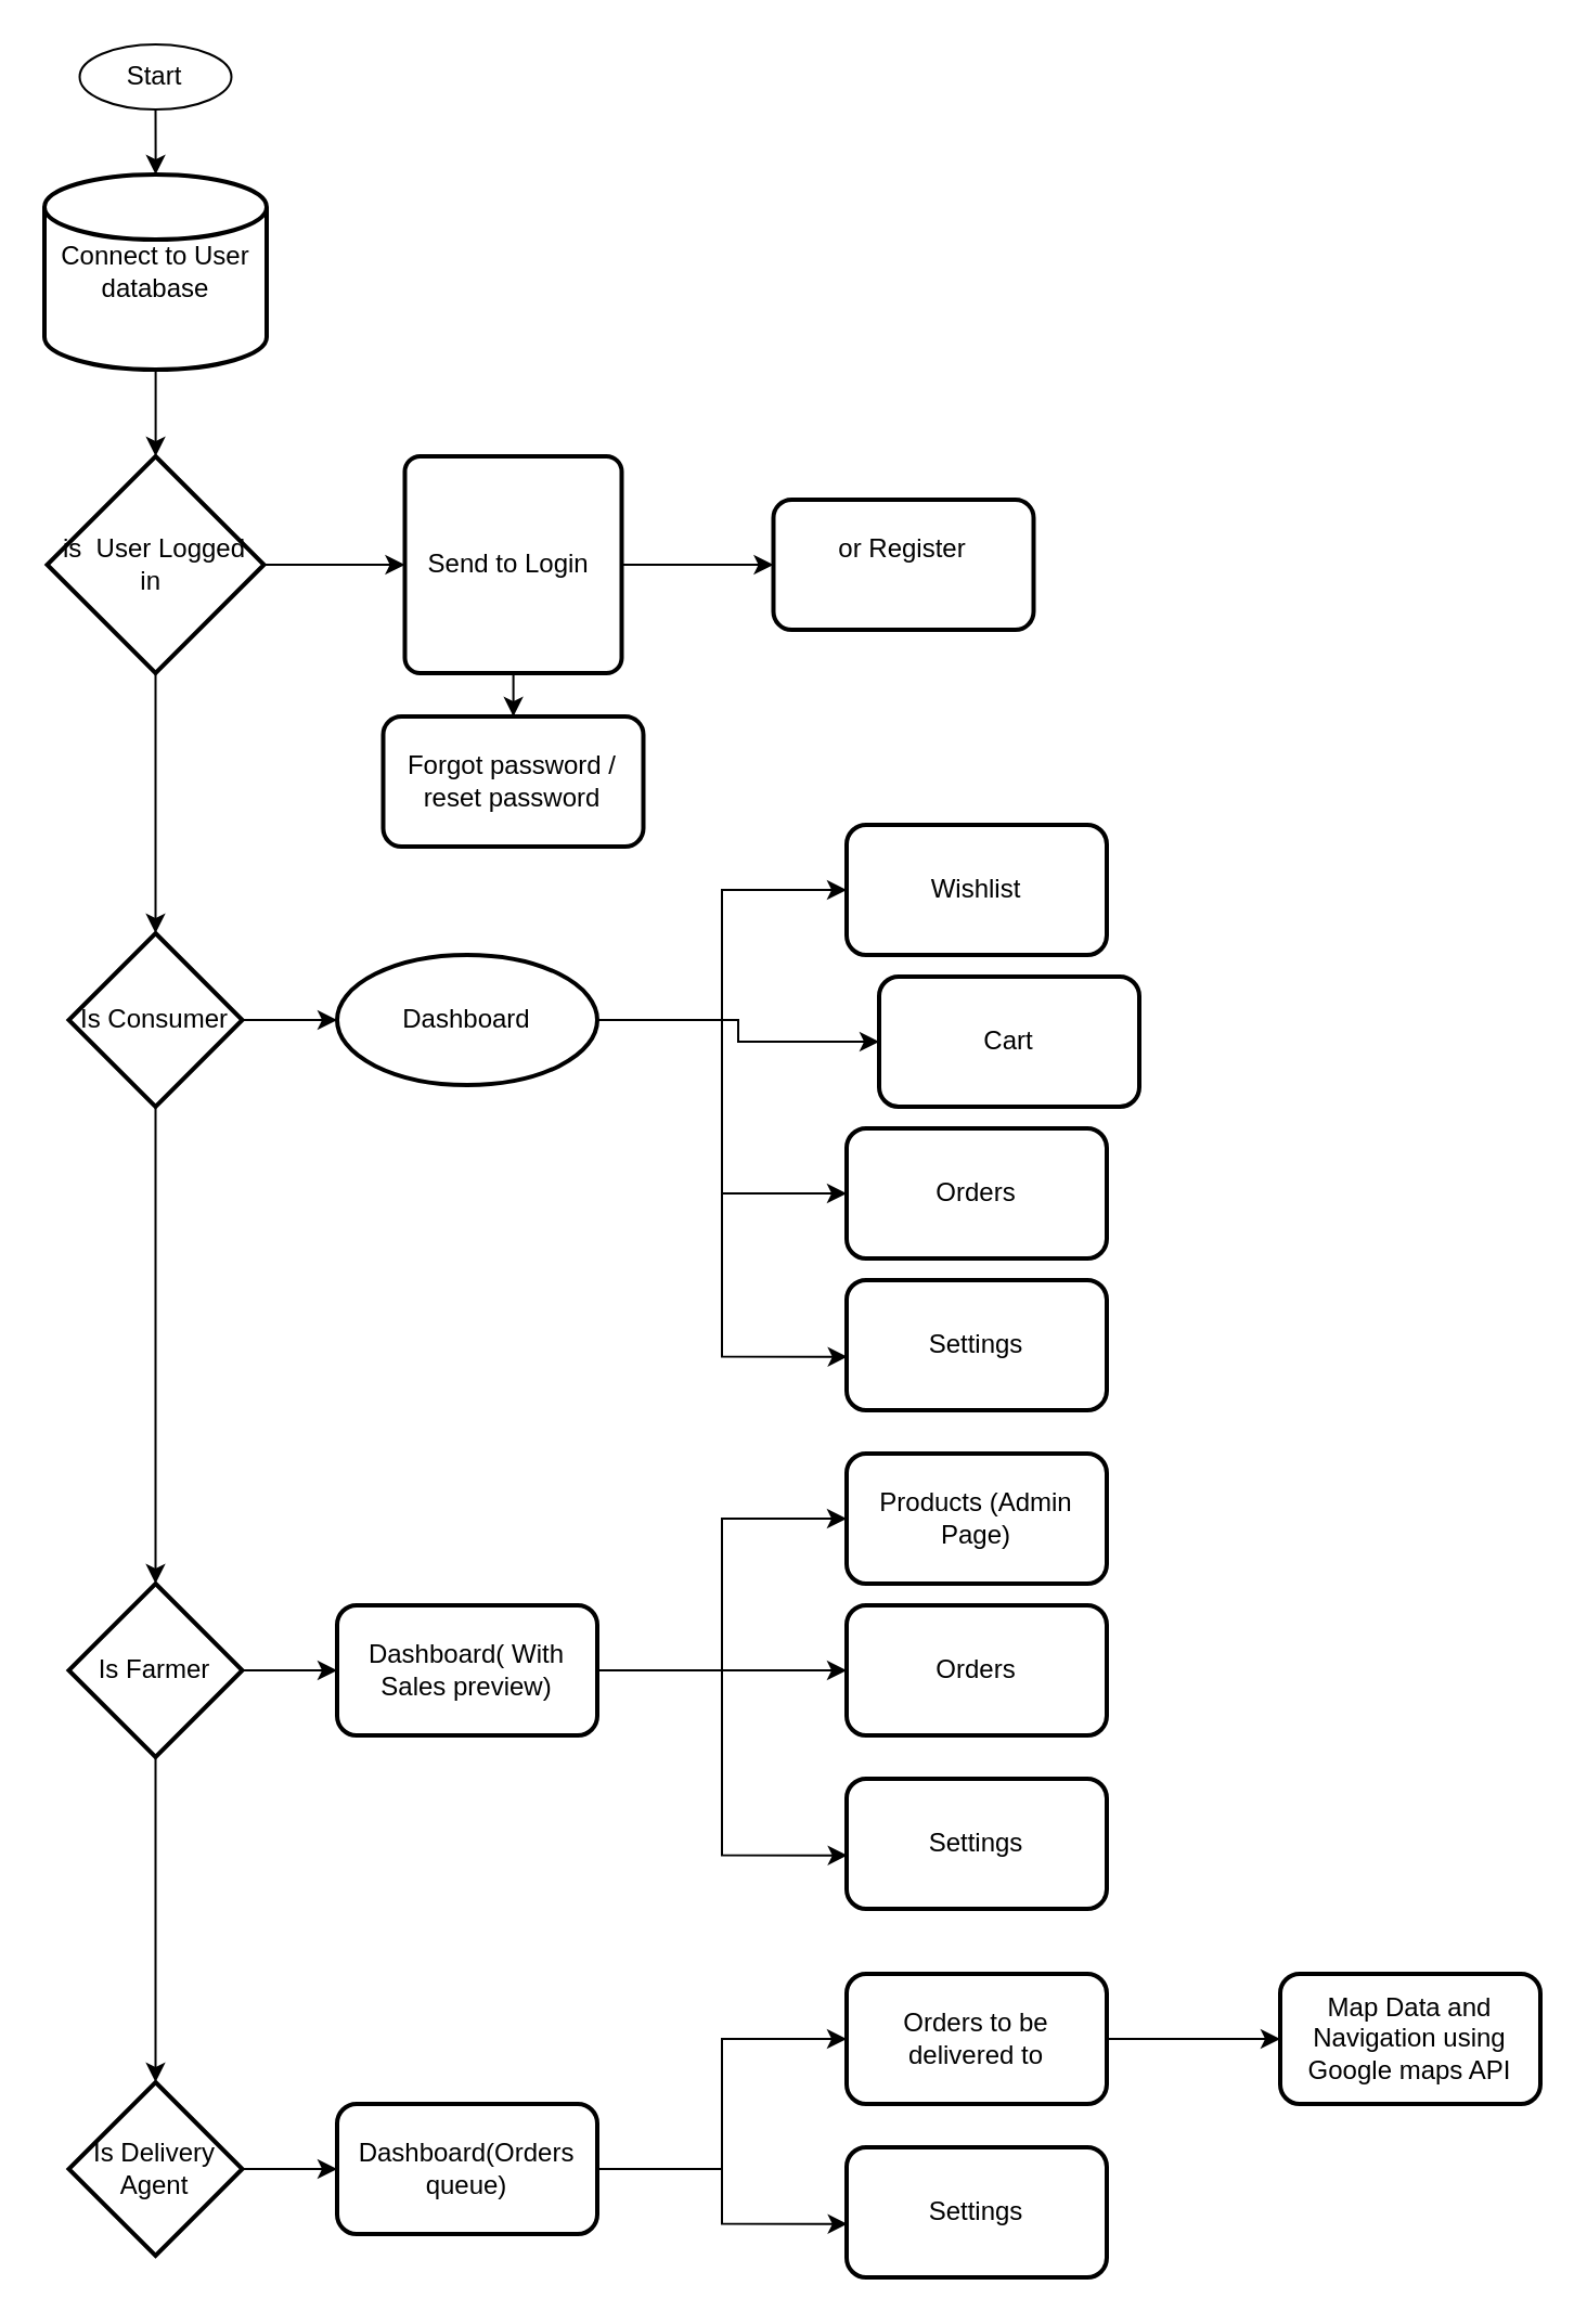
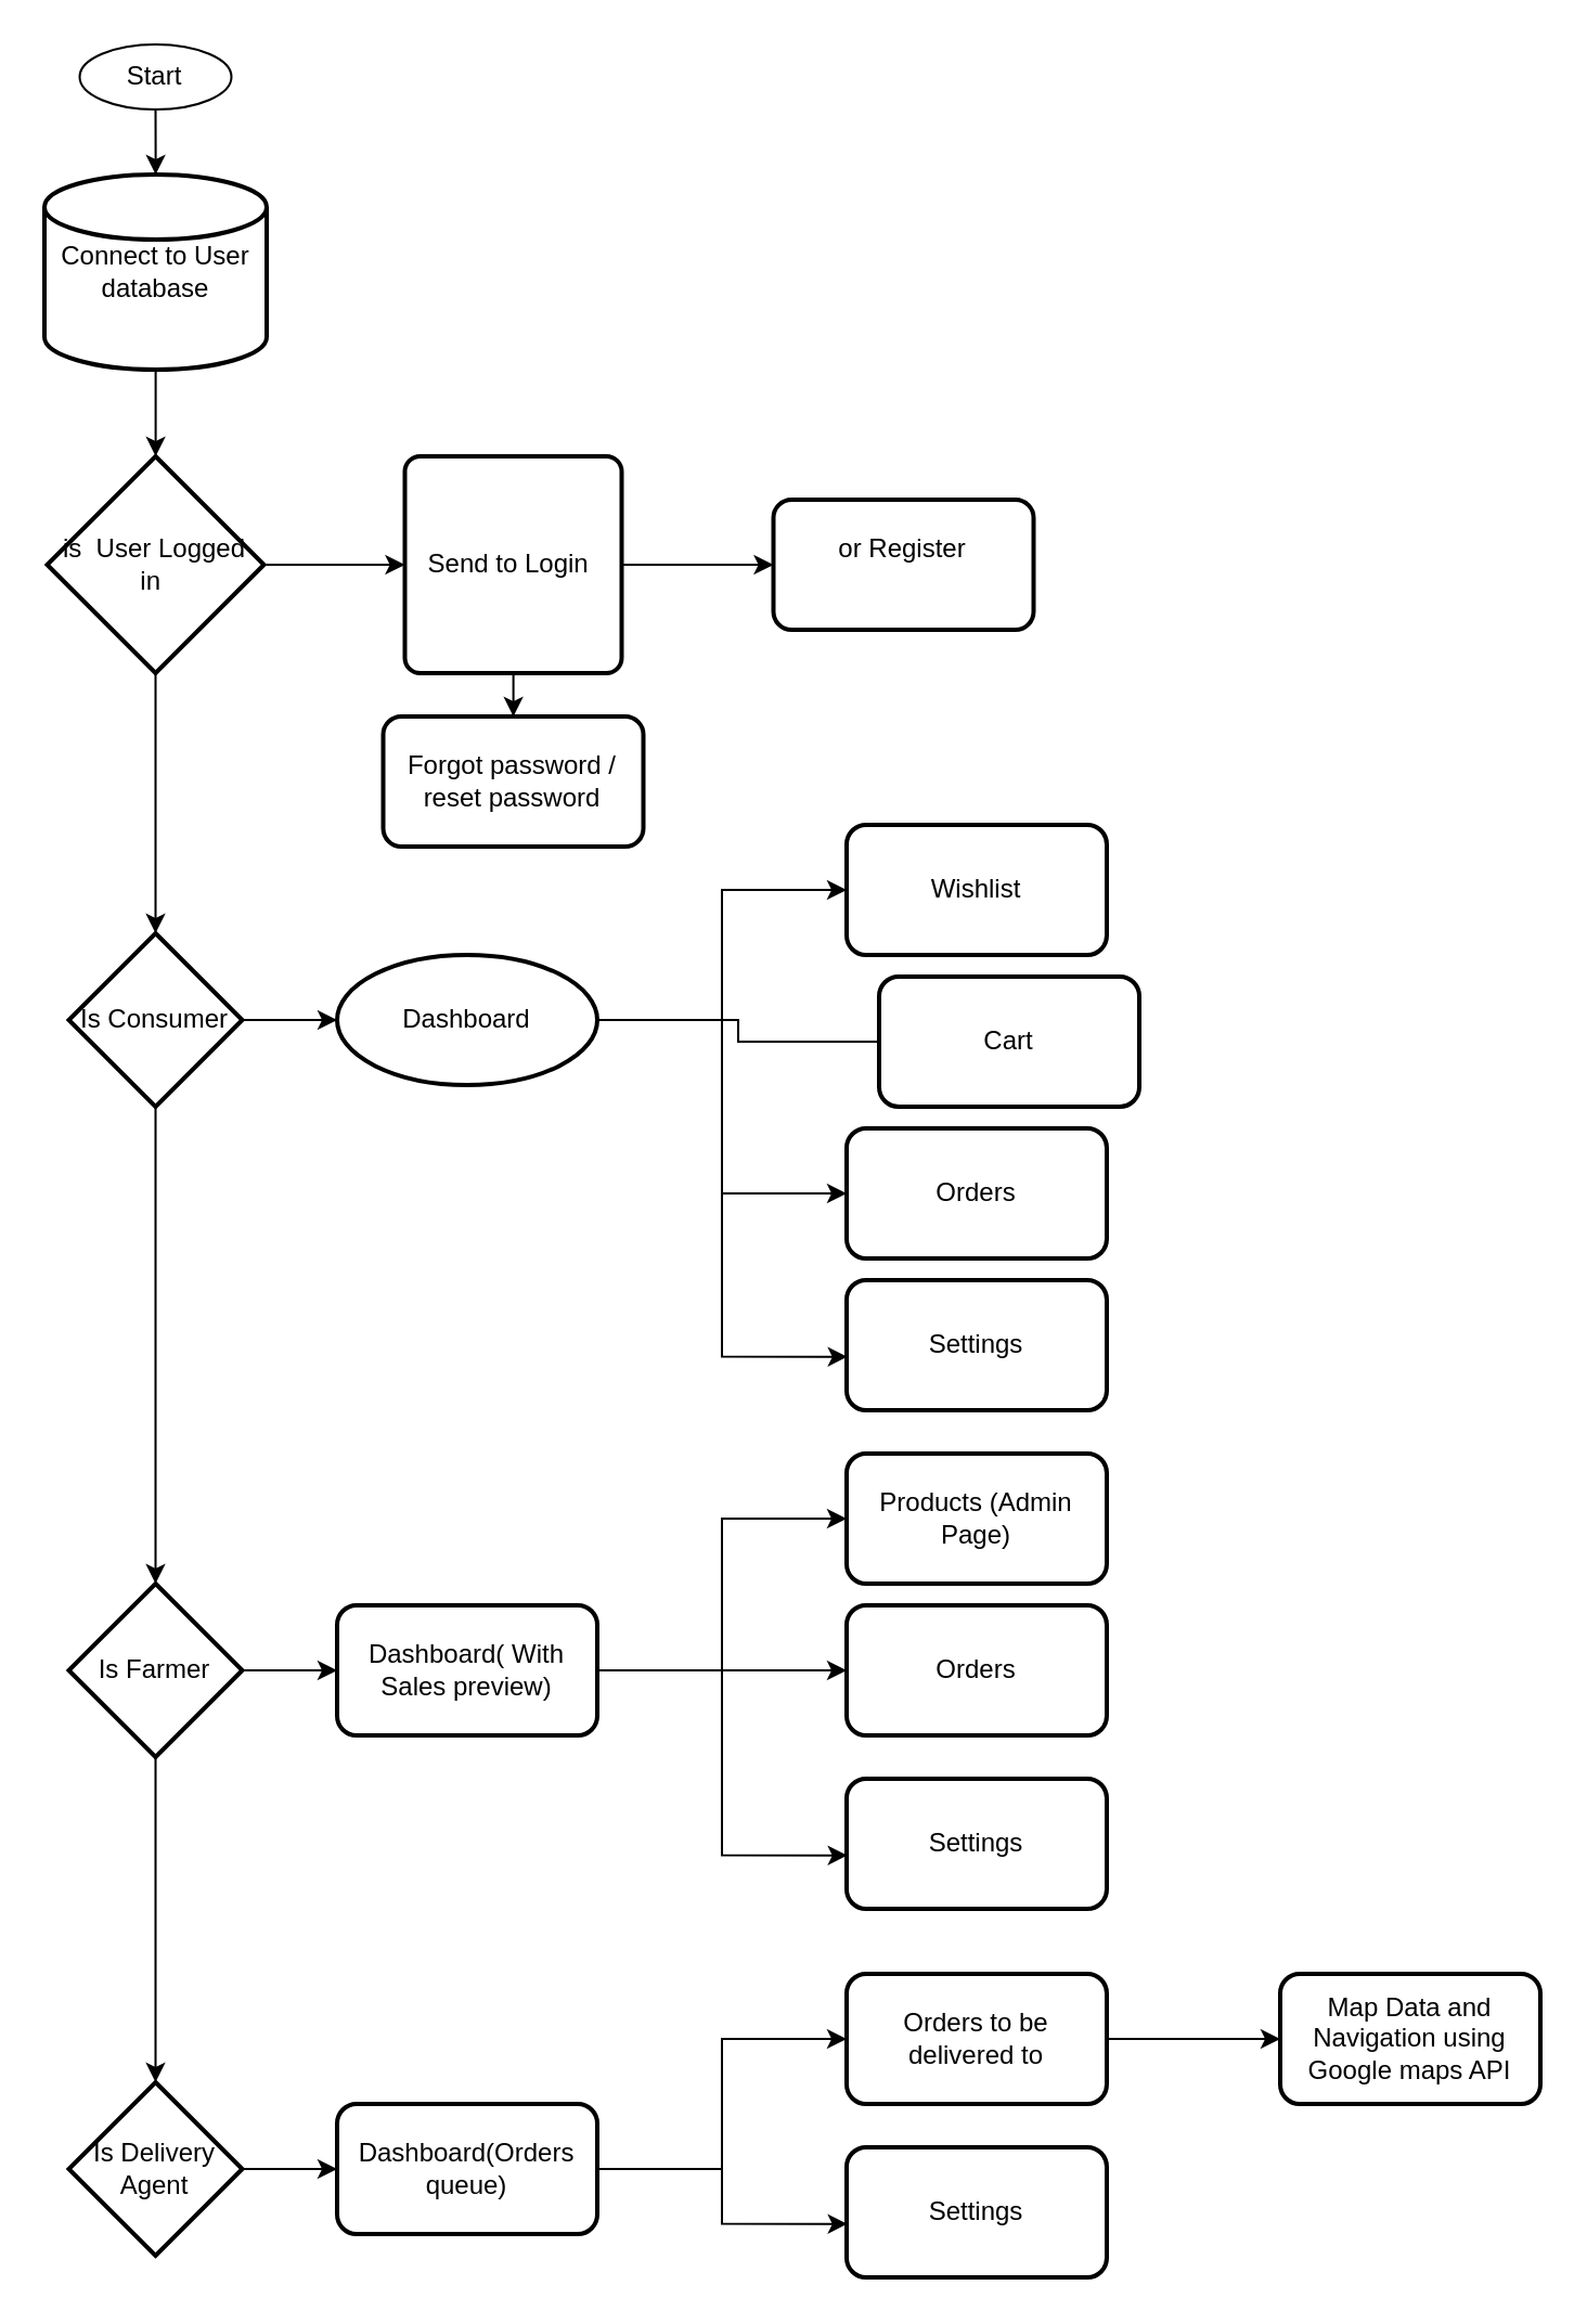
- <mxCell id="18" style="edgeStyle=orthogonalEdgeStyle;rounded=0;orthogonalLoop=1;jettySize=auto;html=1;entryX=0;entryY=0.5;entryDx=0;entryDy=0;" edge="1" parent="1" source="20" target="23"><mxGeometry relative="1" as="geometry" /></mxCell>
+ <mxCell id="18" style="edgeStyle=orthogonalEdgeStyle;rounded=0;orthogonalLoop=1;jettySize=auto;html=1;entryX=0;entryY=0.5;entryDx=0;entryDy=0;endArrow=none;" edge="1" parent="1" source="20" target="23"><mxGeometry relative="1" as="geometry" /></mxCell>
